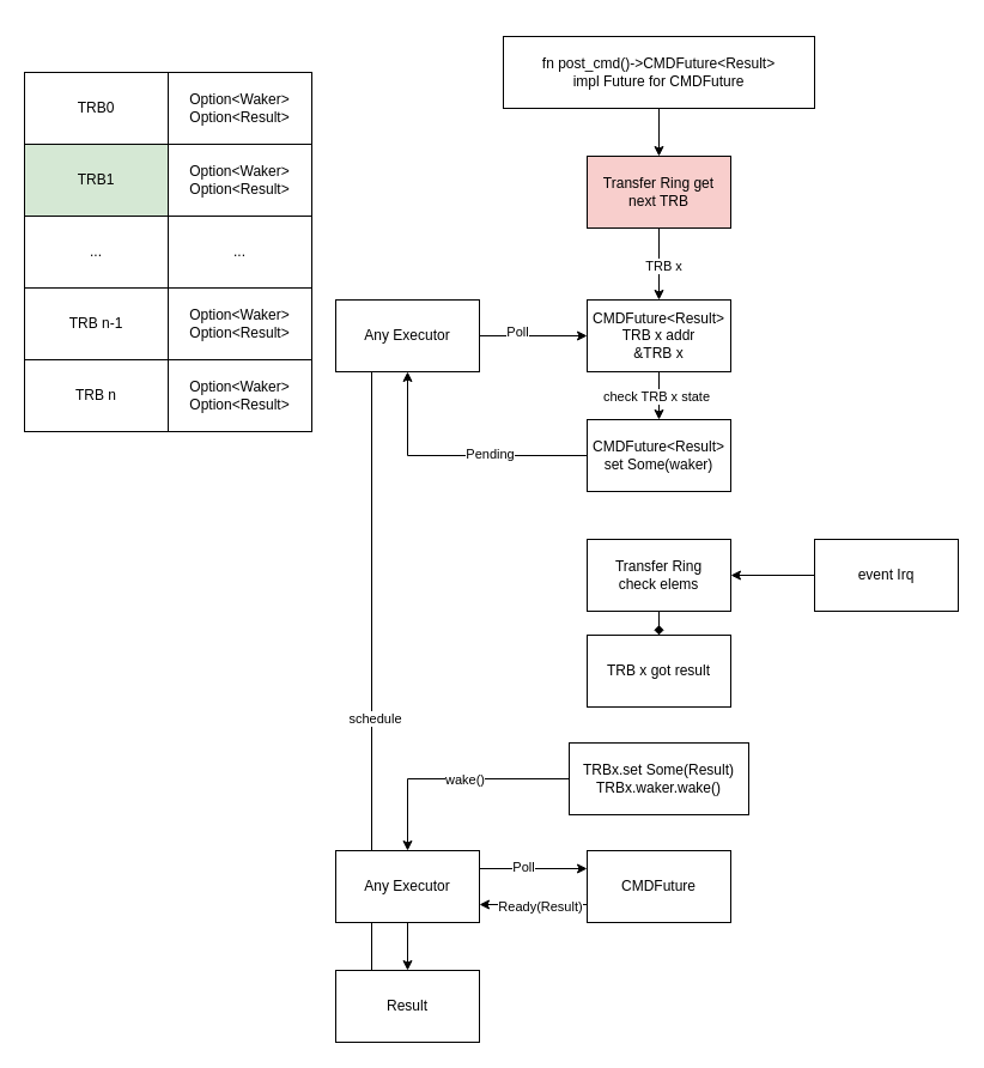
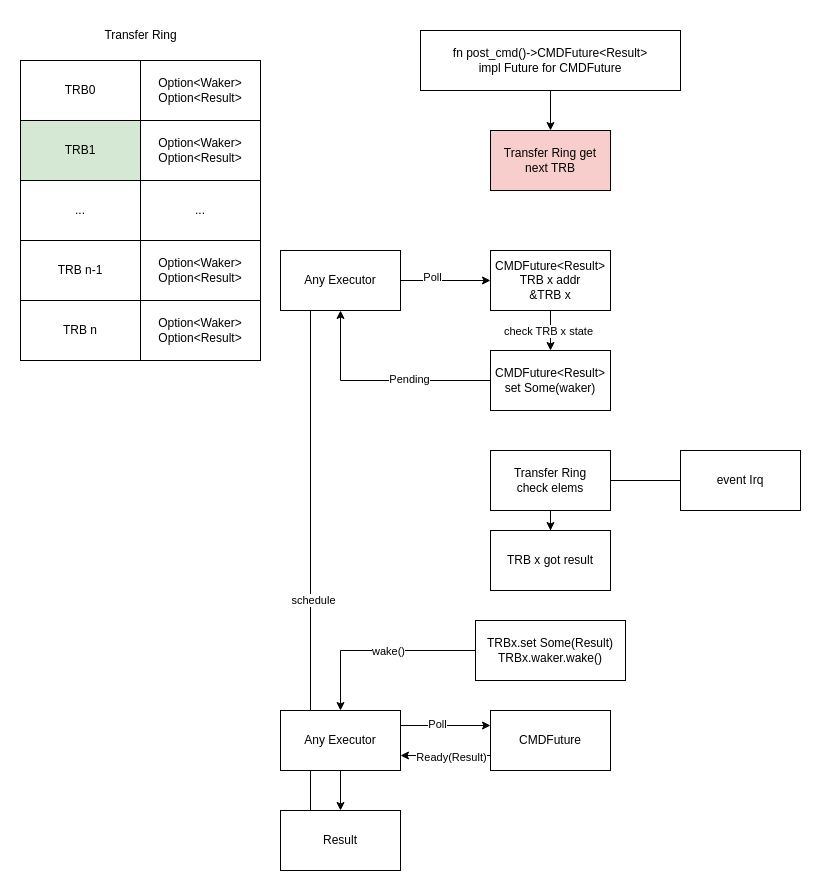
+ <mxCell id="4" value="Transfer Ring" style="text;html=1;align=center;verticalAlign=middle;resizable=0;points=[];autosize=1;strokeColor=none;fillColor=none;" parent="1" vertex="1"><mxGeometry x="90" y="20" width="100" height="30" as="geometry" /></mxCell>
- <mxCell id="15" style="edgeStyle=orthogonalEdgeStyle;rounded=0;orthogonalLoop=1;jettySize=auto;html=1;exitX=0.5;exitY=1;exitDx=0;exitDy=0;" parent="1" source="17" target="20" edge="1"><mxGeometry relative="1" as="geometry" /></mxCell>
- <mxCell id="16" value="TRB x" style="edgeLabel;html=1;align=center;verticalAlign=middle;resizable=0;points=[];" parent="15" vertex="1" connectable="0"><mxGeometry x="0.029" y="3" relative="1" as="geometry"><mxPoint as="offset" /></mxGeometry></mxCell>
- <mxCell id="29" style="edgeStyle=orthogonalEdgeStyle;rounded=0;orthogonalLoop=1;jettySize=auto;html=1;exitX=0;exitY=0.5;exitDx=0;exitDy=0;entryX=1;entryY=0.5;entryDx=0;entryDy=0;" parent="1" source="30" target="32" edge="1"><mxGeometry relative="1" as="geometry" /></mxCell>
+ <mxCell id="29" style="edgeStyle=orthogonalEdgeStyle;rounded=0;orthogonalLoop=1;jettySize=auto;html=1;exitX=0;exitY=0.5;exitDx=0;exitDy=0;entryX=1;entryY=0.5;entryDx=0;entryDy=0;endArrow=none;" parent="1" source="30" target="32" edge="1"><mxGeometry relative="1" as="geometry" /></mxCell>
- <mxCell id="31" style="edgeStyle=orthogonalEdgeStyle;rounded=0;orthogonalLoop=1;jettySize=auto;html=1;exitX=0.5;exitY=1;exitDx=0;exitDy=0;endArrow=diamond;" parent="1" source="32" target="33" edge="1"><mxGeometry relative="1" as="geometry" /></mxCell>
+ <mxCell id="31" style="edgeStyle=orthogonalEdgeStyle;rounded=0;orthogonalLoop=1;jettySize=auto;html=1;exitX=0.5;exitY=1;exitDx=0;exitDy=0;" parent="1" source="32" target="33" edge="1"><mxGeometry relative="1" as="geometry" /></mxCell>
